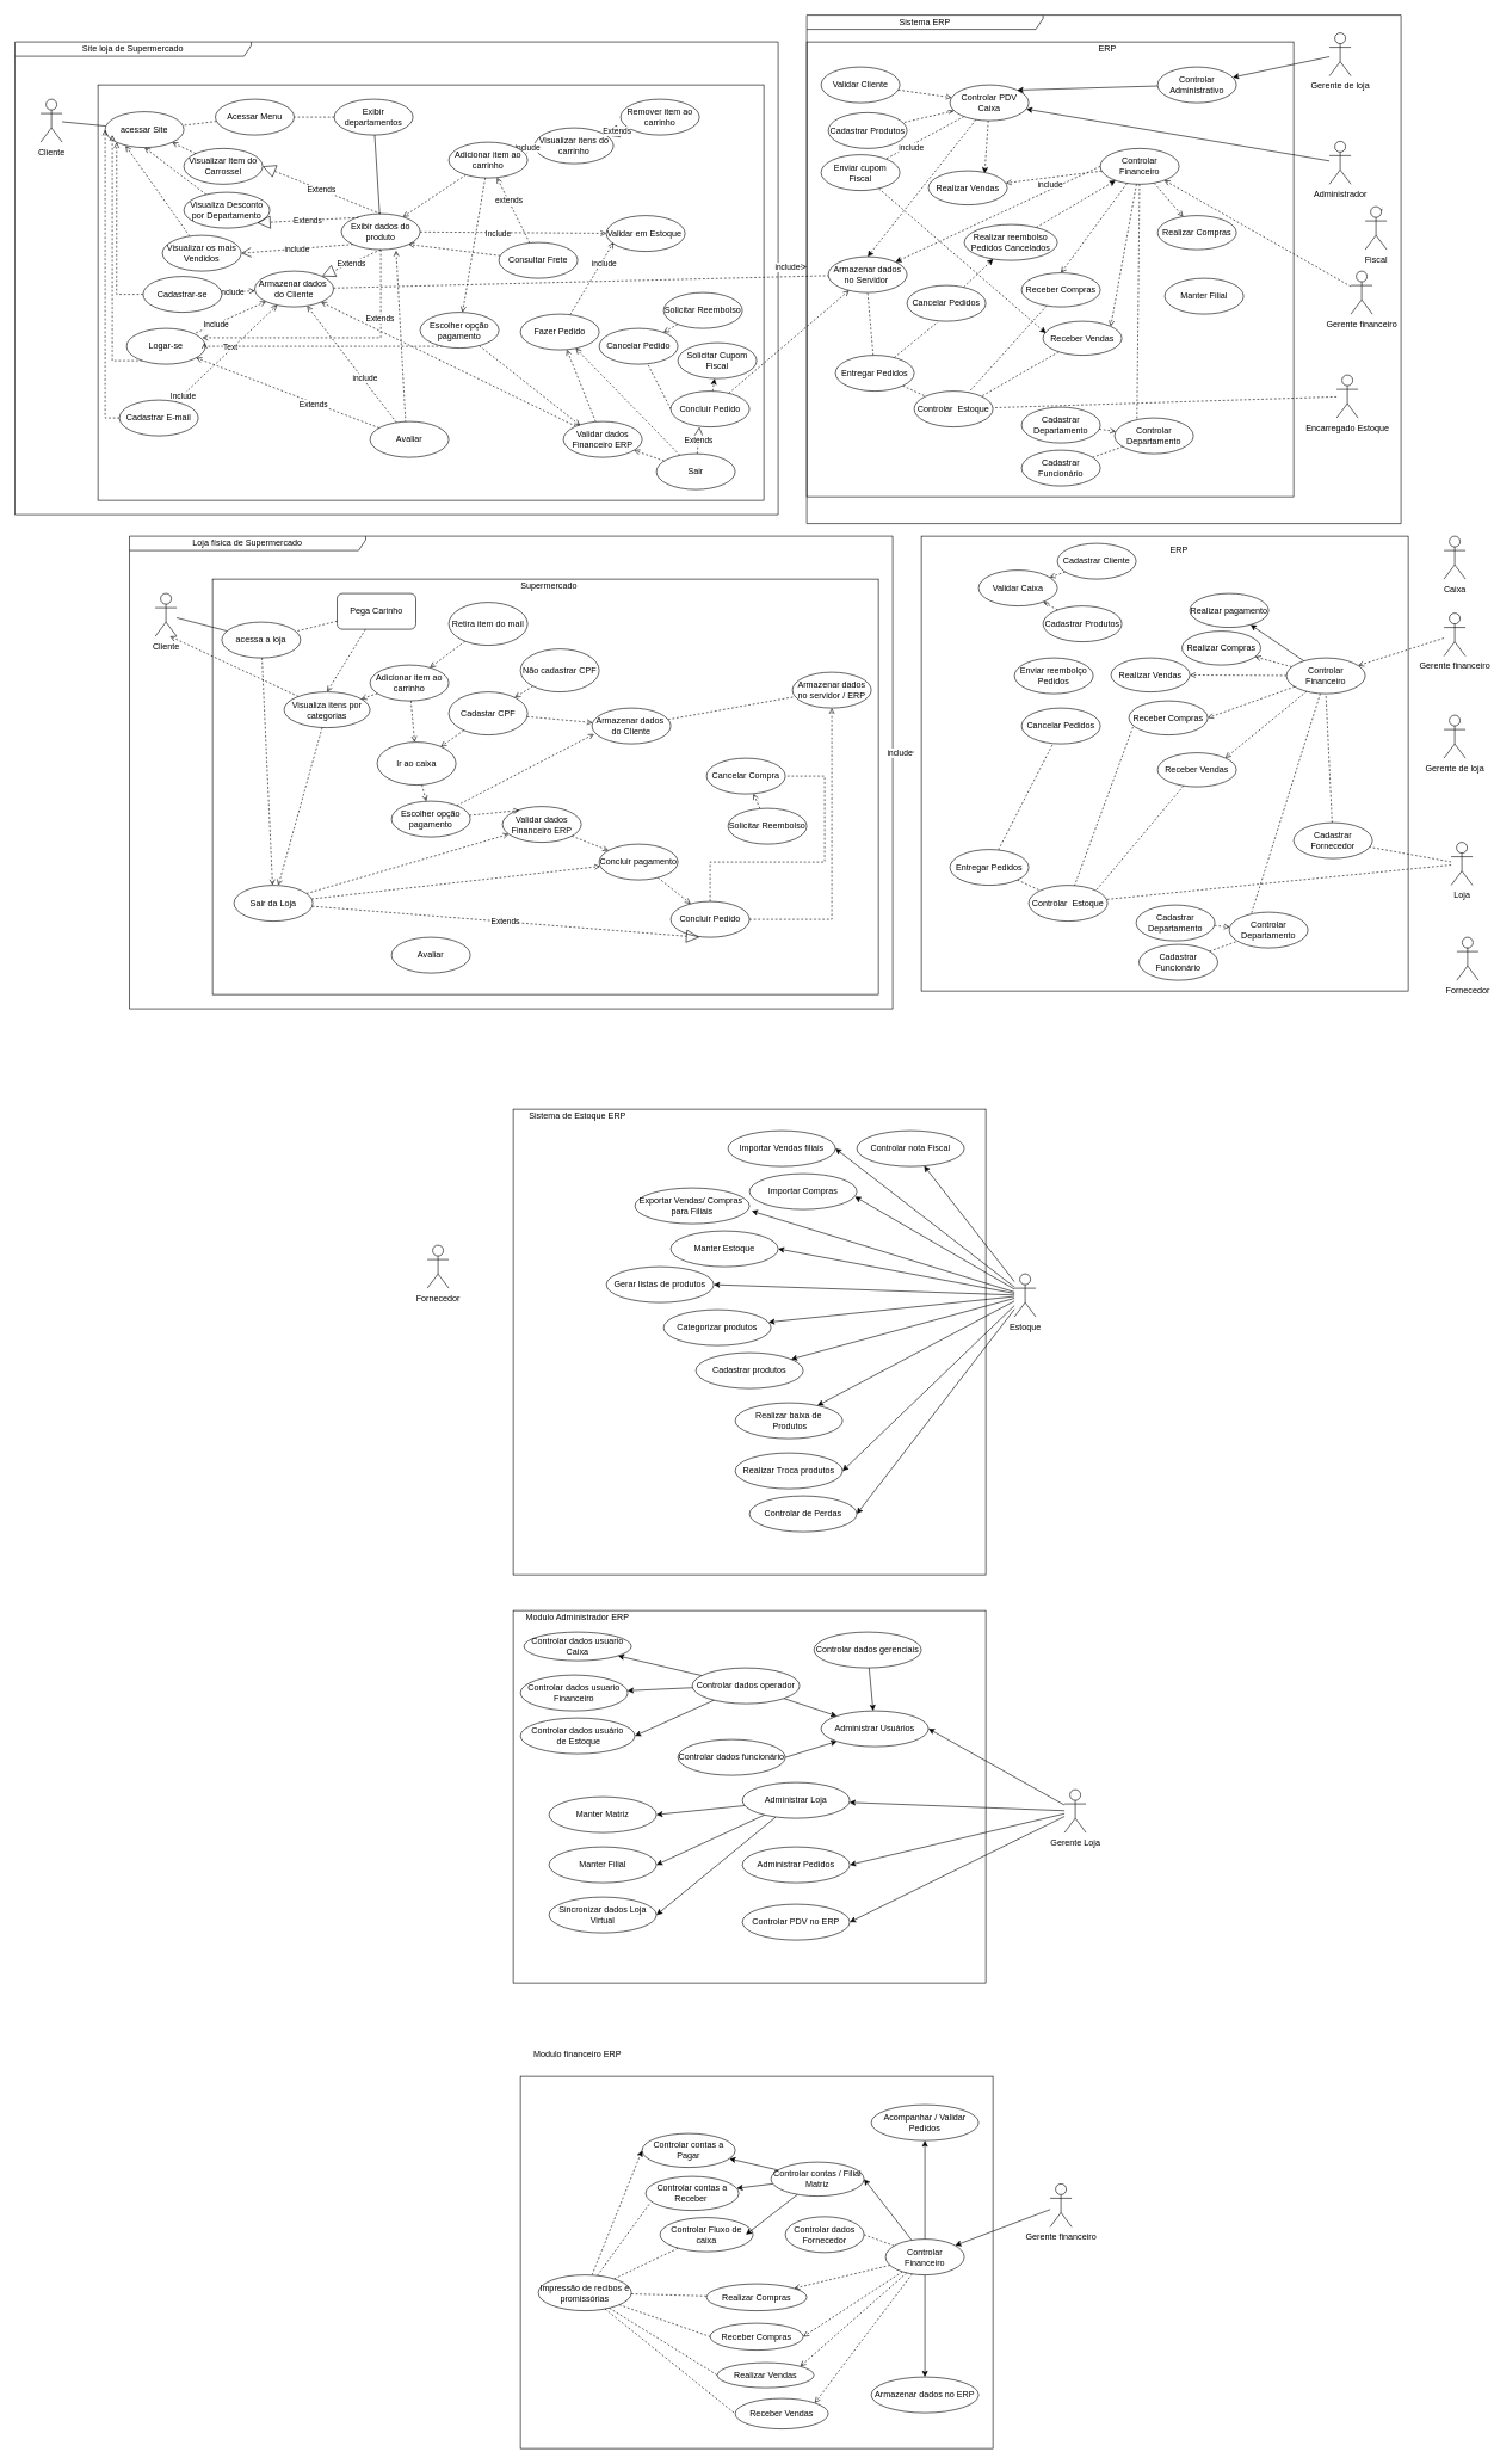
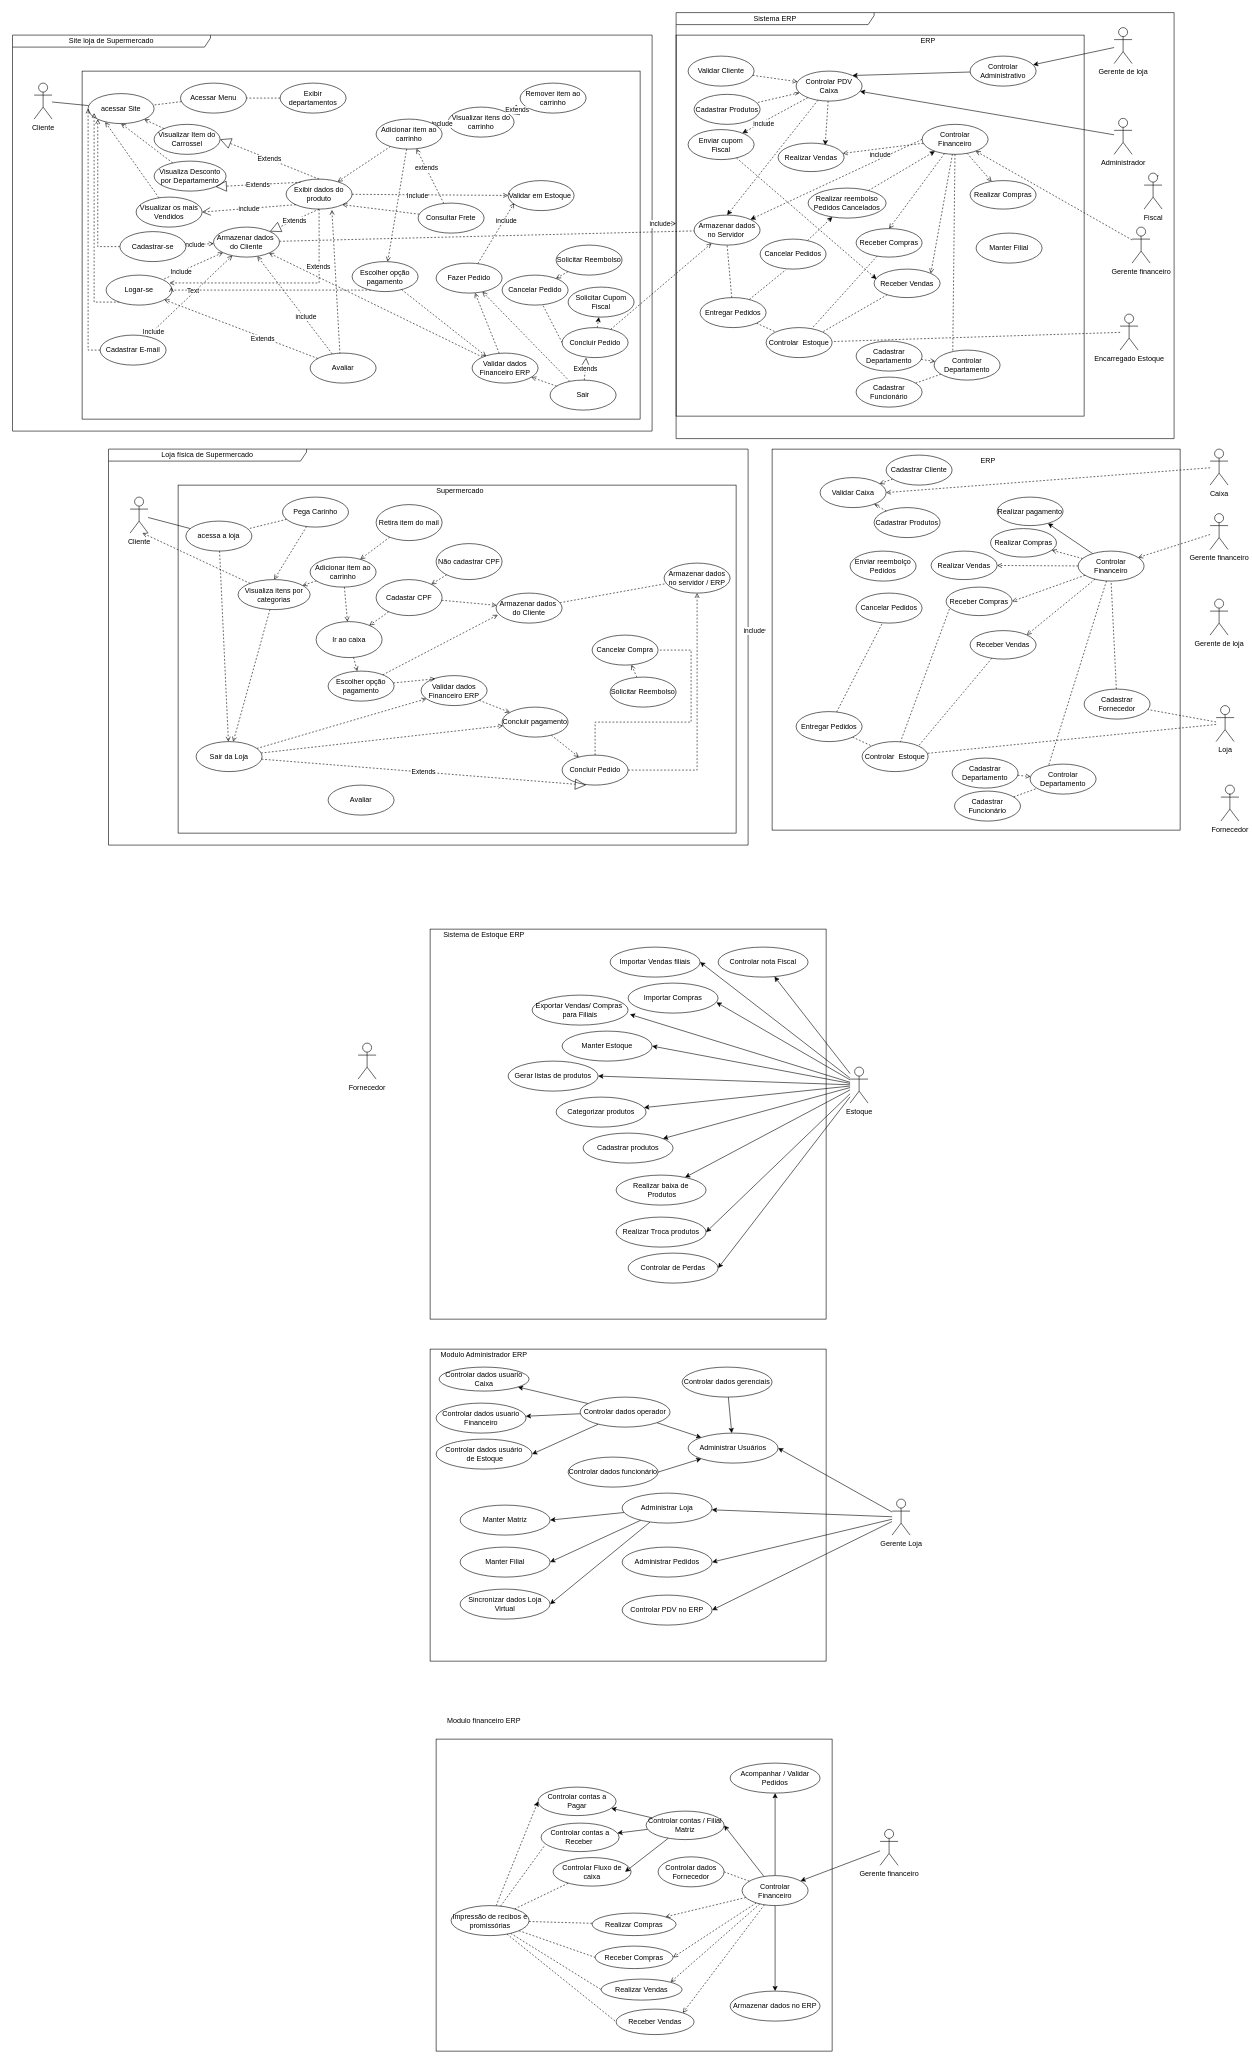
- <mxCell id="67" style="edgeStyle=none;rounded=0;orthogonalLoop=1;jettySize=auto;html=1;dashed=1;endArrow=none;" edge="1" parent="1" source="69" target="241"><mxGeometry relative="1" as="geometry" /></mxCell>
+ <mxCell id="67" style="edgeStyle=none;rounded=0;orthogonalLoop=1;jettySize=auto;html=1;dashed=1;" edge="1" parent="1" source="69" target="241"><mxGeometry relative="1" as="geometry" /></mxCell>
- <mxCell id="85" style="edgeStyle=none;rounded=0;orthogonalLoop=1;jettySize=auto;html=1;endArrow=none;endFill=0;" parent="1" source="86" target="28" edge="1"><mxGeometry relative="1" as="geometry" /></mxCell>
+ <mxCell id="171" style="edgeStyle=none;rounded=0;orthogonalLoop=1;jettySize=auto;html=1;entryX=1;entryY=0.5;entryDx=0;entryDy=0;dashed=1;startArrow=none;startFill=0;endArrow=open;endFill=0;" parent="1" source="172" target="182" edge="1"><mxGeometry relative="1" as="geometry" /></mxCell>
- <mxCell id="153" value="Pega Carinho" style="whiteSpace=wrap;html=1;rounded=1;" parent="1" vertex="1"><mxGeometry x="470" y="828" width="110" height="50" as="geometry" /></mxCell>
+ <mxCell id="153" value="Pega Carinho" style="ellipse;whiteSpace=wrap;html=1;" parent="1" vertex="1"><mxGeometry x="470" y="828" width="110" height="50" as="geometry" /></mxCell>
